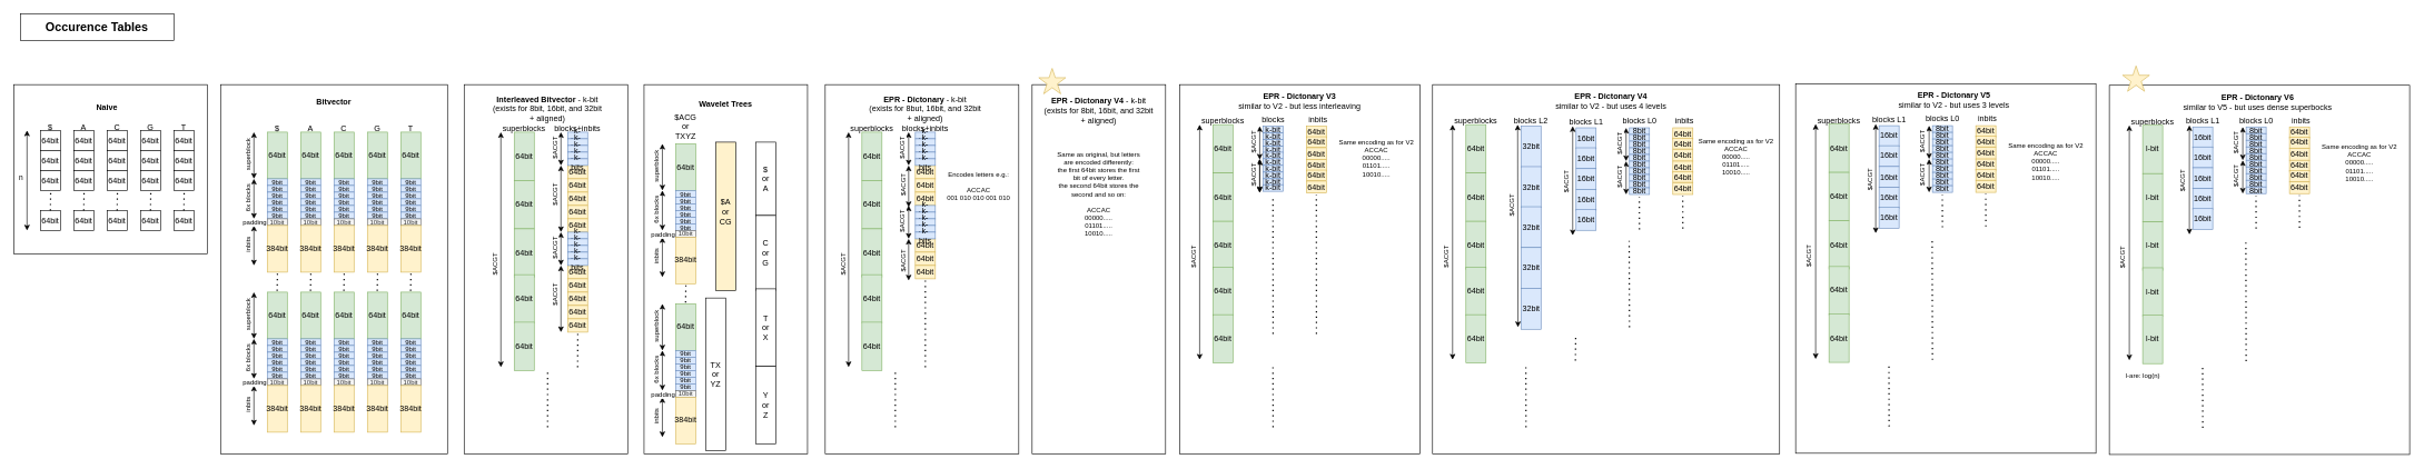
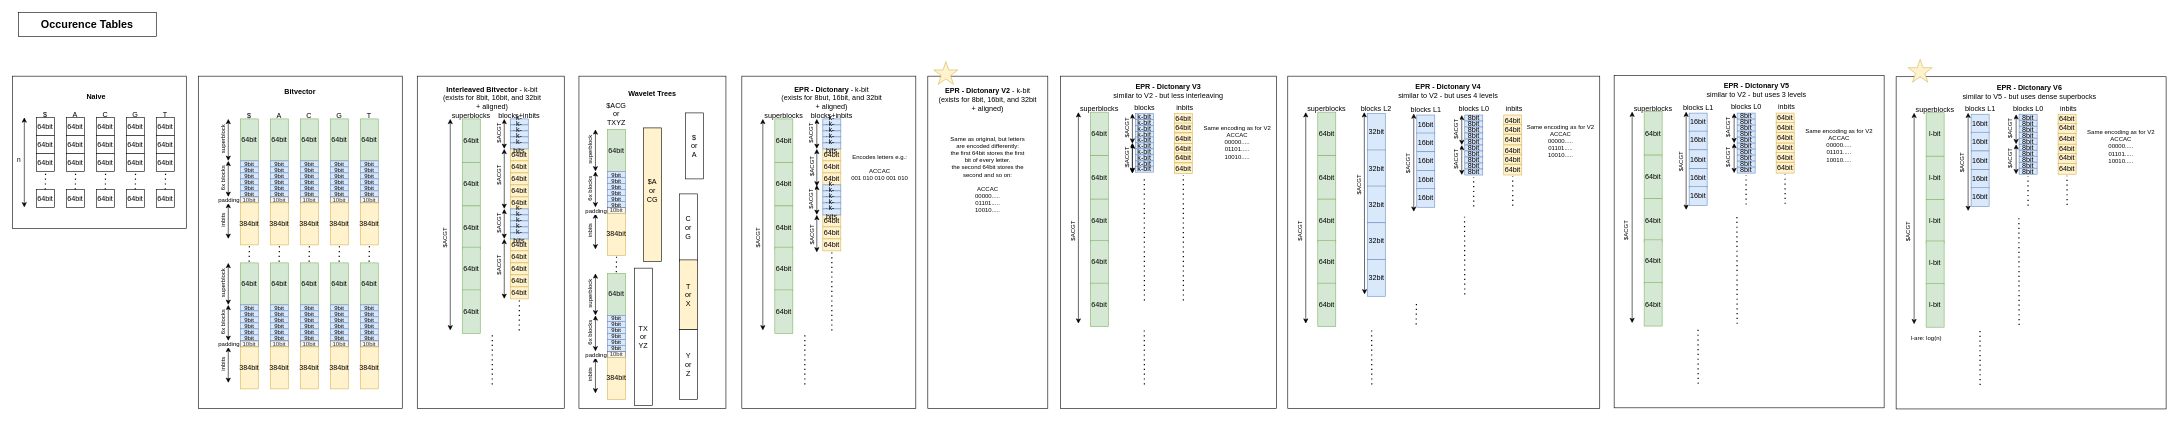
- <mxCell id="276" value="&lt;div&gt;&lt;b&gt;EPR - Dictonary V4&lt;/b&gt; - k-bit&lt;/div&gt;&lt;div&gt;(exists for 8bit, 16bit, and 32bit&lt;/div&gt;&lt;div&gt;+ aligned)&lt;br&gt;&lt;/div&gt;" style="text;html=1;strokeColor=none;fillColor=none;align=center;verticalAlign=middle;whiteSpace=wrap;rounded=0;" vertex="1" parent="1"><mxGeometry x="1556" y="149.88" width="180" height="30" as="geometry" /></mxCell>
+ <mxCell id="276" value="&lt;div&gt;&lt;b&gt;EPR - Dictonary V2&lt;/b&gt; - k-bit&lt;/div&gt;&lt;div&gt;(exists for 8bit, 16bit, and 32bit&lt;/div&gt;&lt;div&gt;+ aligned)&lt;br&gt;&lt;/div&gt;" style="text;html=1;strokeColor=none;fillColor=none;align=center;verticalAlign=middle;whiteSpace=wrap;rounded=0;" vertex="1" parent="1"><mxGeometry x="1556" y="149.88" width="180" height="30" as="geometry" /></mxCell>
- <mxCell id="215" value="&lt;div&gt;$&lt;/div&gt;&lt;div&gt;or&lt;/div&gt;&lt;div&gt;A&lt;br&gt;&lt;/div&gt;" style="rounded=0;whiteSpace=wrap;html=1;" vertex="1" parent="1"><mxGeometry x="1132" y="212.5" width="30" height="110" as="geometry" /></mxCell>
+ <mxCell id="215" value="&lt;div&gt;$&lt;/div&gt;&lt;div&gt;or&lt;/div&gt;&lt;div&gt;A&lt;br&gt;&lt;/div&gt;" style="rounded=0;whiteSpace=wrap;html=1;" vertex="1" parent="1"><mxGeometry x="1142" y="187.5" width="30" height="110" as="geometry" /></mxCell>
- <mxCell id="217" value="&lt;div&gt;T&lt;/div&gt;&lt;div&gt;or&lt;/div&gt;&lt;div&gt;X&lt;br&gt;&lt;/div&gt;" style="rounded=0;whiteSpace=wrap;html=1;" vertex="1" parent="1"><mxGeometry x="1132" y="432.5" width="30" height="116.25" as="geometry" /></mxCell>
+ <mxCell id="217" value="&lt;div&gt;T&lt;/div&gt;&lt;div&gt;or&lt;/div&gt;&lt;div&gt;X&lt;br&gt;&lt;/div&gt;" style="rounded=0;whiteSpace=wrap;html=1;fillColor=#fff2cc;" vertex="1" parent="1"><mxGeometry x="1132" y="432.5" width="30" height="116.25" as="geometry" /></mxCell>
